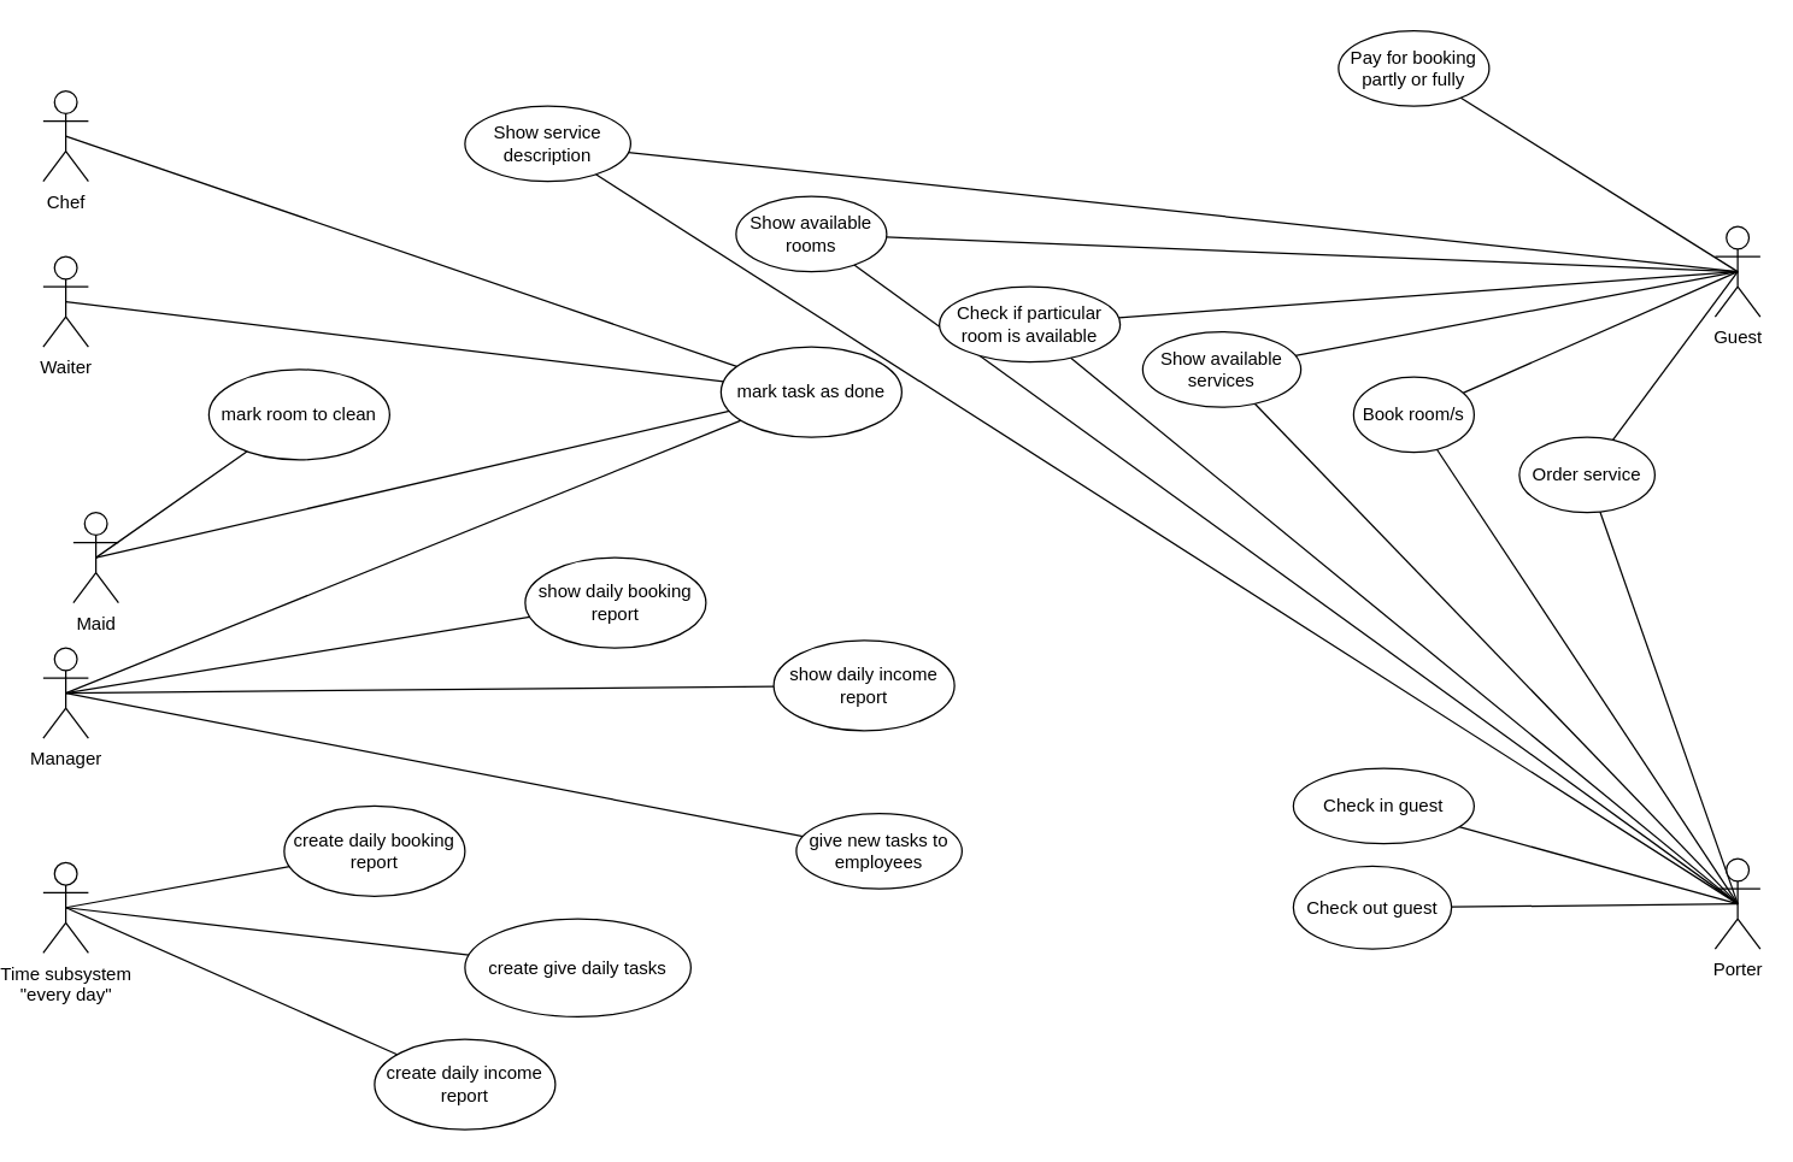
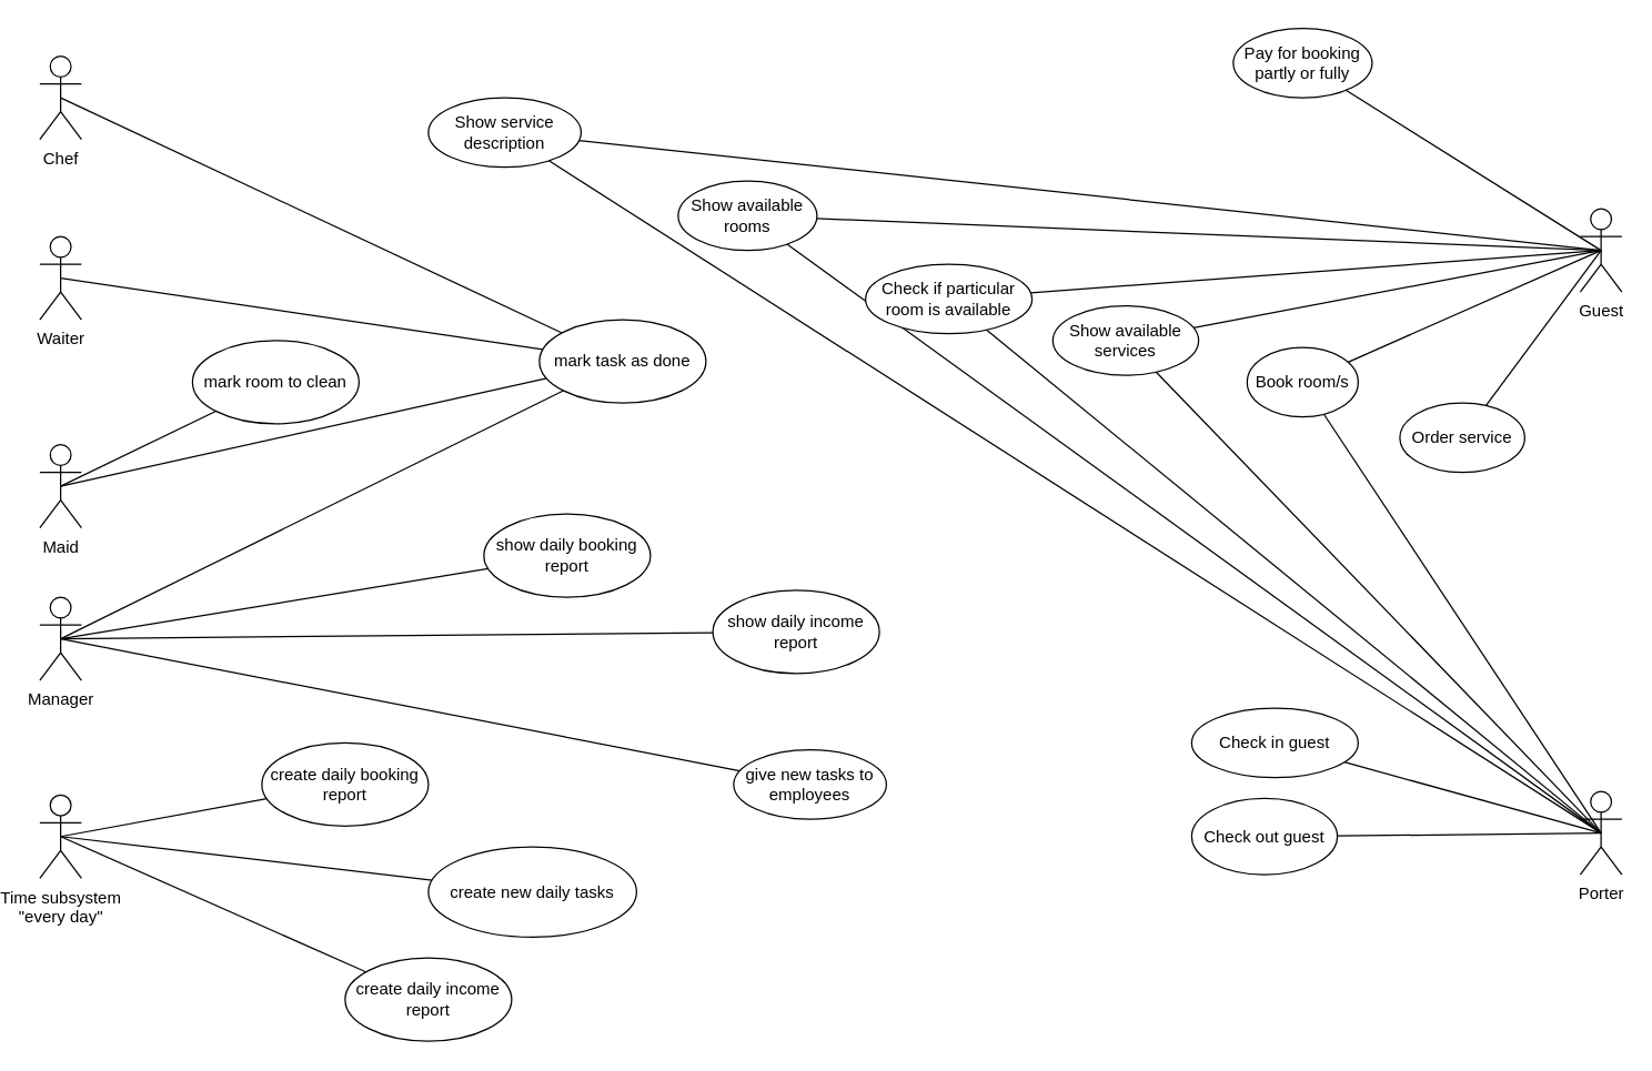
- <mxCell id="10" value="Chef" style="shape=umlActor;verticalLabelPosition=bottom;verticalAlign=top;html=1;" vertex="1" parent="1"><mxGeometry x="20" y="60" width="30" height="60" as="geometry" /></mxCell>
+ <mxCell id="10" value="Chef" style="shape=umlActor;verticalLabelPosition=bottom;verticalAlign=top;html=1;" vertex="1" parent="1"><mxGeometry x="20" y="40" width="30" height="60" as="geometry" /></mxCell>
- <mxCell id="50" value="mark task as done" style="ellipse;whiteSpace=wrap;html=1;" vertex="1" parent="1"><mxGeometry x="470" y="230" width="120" height="60" as="geometry" /></mxCell>
+ <mxCell id="50" value="mark task as done" style="ellipse;whiteSpace=wrap;html=1;" vertex="1" parent="1"><mxGeometry x="380" y="230" width="120" height="60" as="geometry" /></mxCell>
- <mxCell id="13" value="Maid" style="shape=umlActor;verticalLabelPosition=bottom;verticalAlign=top;html=1;" vertex="1" parent="1"><mxGeometry x="40" y="340" width="30" height="60" as="geometry" /></mxCell>
+ <mxCell id="13" value="Maid" style="shape=umlActor;verticalLabelPosition=bottom;verticalAlign=top;html=1;" vertex="1" parent="1"><mxGeometry x="20" y="320" width="30" height="60" as="geometry" /></mxCell>
- <mxCell id="16" style="edgeStyle=none;rounded=0;orthogonalLoop=1;jettySize=auto;html=1;endArrow=none;endFill=0;exitX=0.5;exitY=0.5;exitDx=0;exitDy=0;exitPerimeter=0;" edge="1" parent="1" source="22" target="35"><mxGeometry relative="1" as="geometry" /></mxCell>
- <mxCell id="51" value="create give daily tasks" style="ellipse;whiteSpace=wrap;html=1;" vertex="1" parent="1"><mxGeometry x="300" y="610" width="150" height="65" as="geometry" /></mxCell>
+ <mxCell id="51" value="create new daily tasks" style="ellipse;whiteSpace=wrap;html=1;" vertex="1" parent="1"><mxGeometry x="300" y="610" width="150" height="65" as="geometry" /></mxCell>
